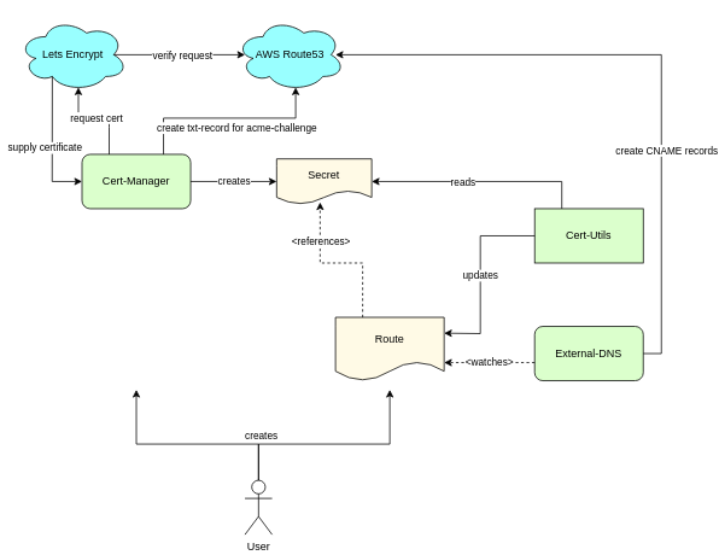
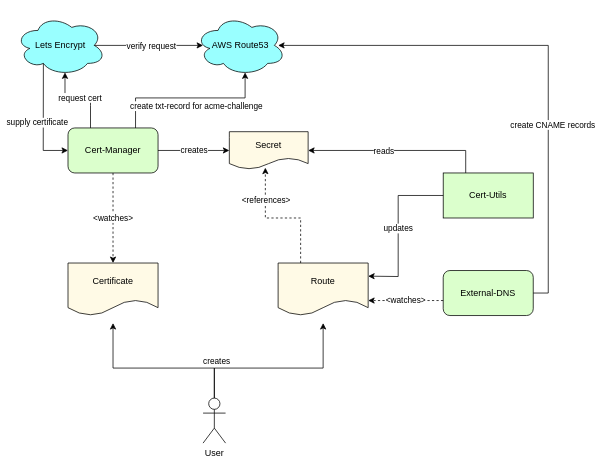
+ <mxCell id="12" value="&amp;lt;watches&amp;gt;" style="endArrow=classic;html=1;rounded=0;exitX=0.5;dashed=1;exitY=1;exitDx=0;exitDy=0;entryX=0.5;entryY=0;entryDx=0;entryDy=0;" edge="1" parent="1" source="2" target="6"><mxGeometry width="50" height="50" relative="1" as="geometry"><mxPoint x="-50" y="330" as="sourcePoint" /><mxPoint x="0" y="280" as="targetPoint" /></mxGeometry></mxCell>
+ <mxCell id="6" value="Certificate" style="shape=document;whiteSpace=wrap;html=1;boundedLbl=1;fillColor=#FFFAE6;" vertex="1" parent="5"><mxGeometry width="120" height="70" as="geometry" /></mxCell>
